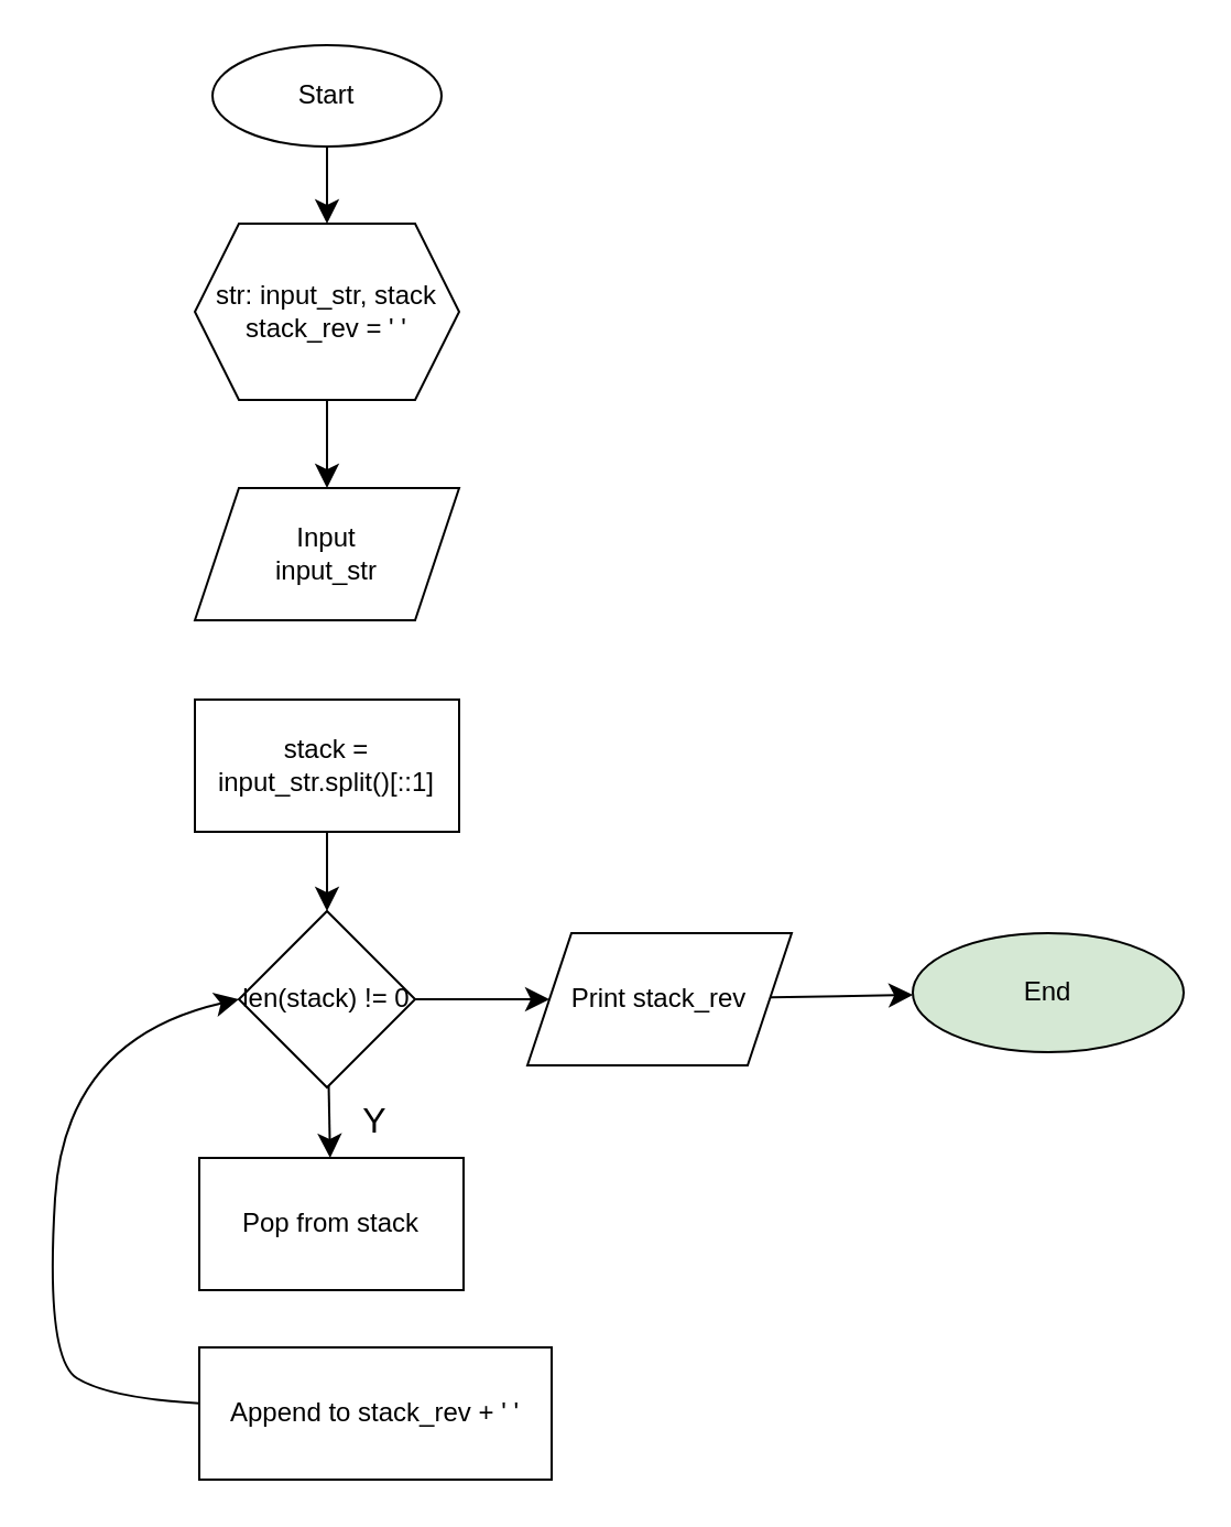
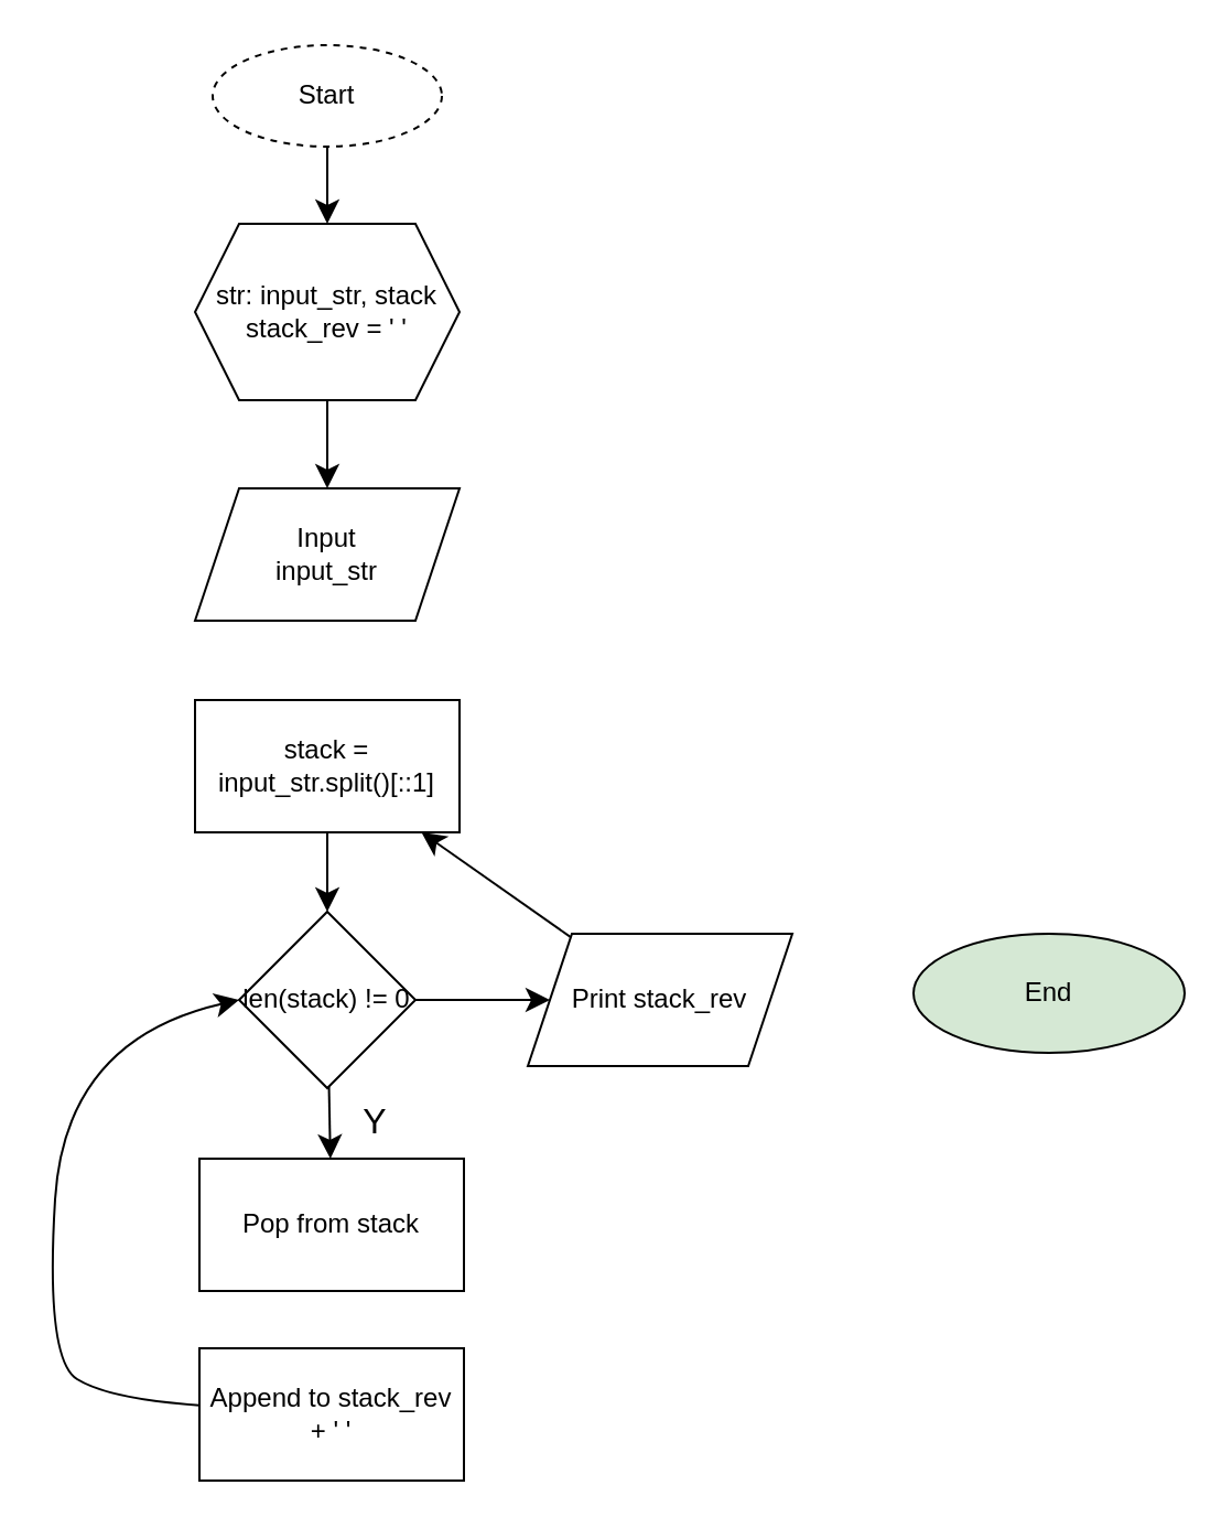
- <mxCell id="3" value="Start" style="ellipse;whiteSpace=wrap;html=1;" vertex="1" parent="1"><mxGeometry x="96" y="20" width="104" height="46" as="geometry" /></mxCell>
+ <mxCell id="3" value="Start" style="ellipse;whiteSpace=wrap;html=1;dashed=1;" vertex="1" parent="1"><mxGeometry x="96" y="20" width="104" height="46" as="geometry" /></mxCell>
- <mxCell id="16" value="" style="edgeStyle=none;curved=1;rounded=0;orthogonalLoop=1;jettySize=auto;html=1;fontSize=12;startSize=8;endSize=8;" edge="1" parent="1" source="17" target="18"><mxGeometry relative="1" as="geometry" /></mxCell>
+ <mxCell id="16" value="" style="edgeStyle=none;curved=1;rounded=0;orthogonalLoop=1;jettySize=auto;html=1;fontSize=12;startSize=8;endSize=8;" edge="1" parent="1" source="17" target="8"><mxGeometry relative="1" as="geometry" /></mxCell>
- <mxCell id="14" value="&lt;div&gt;Append to stack_rev + ' '&lt;/div&gt;" style="rounded=0;whiteSpace=wrap;html=1;" vertex="1" parent="1"><mxGeometry x="90" y="611" width="160" height="60" as="geometry" /></mxCell>
+ <mxCell id="14" value="&lt;div&gt;Append to stack_rev + ' '&lt;/div&gt;" style="rounded=0;whiteSpace=wrap;html=1;" vertex="1" parent="1"><mxGeometry x="90" y="611" width="120" height="60" as="geometry" /></mxCell>
